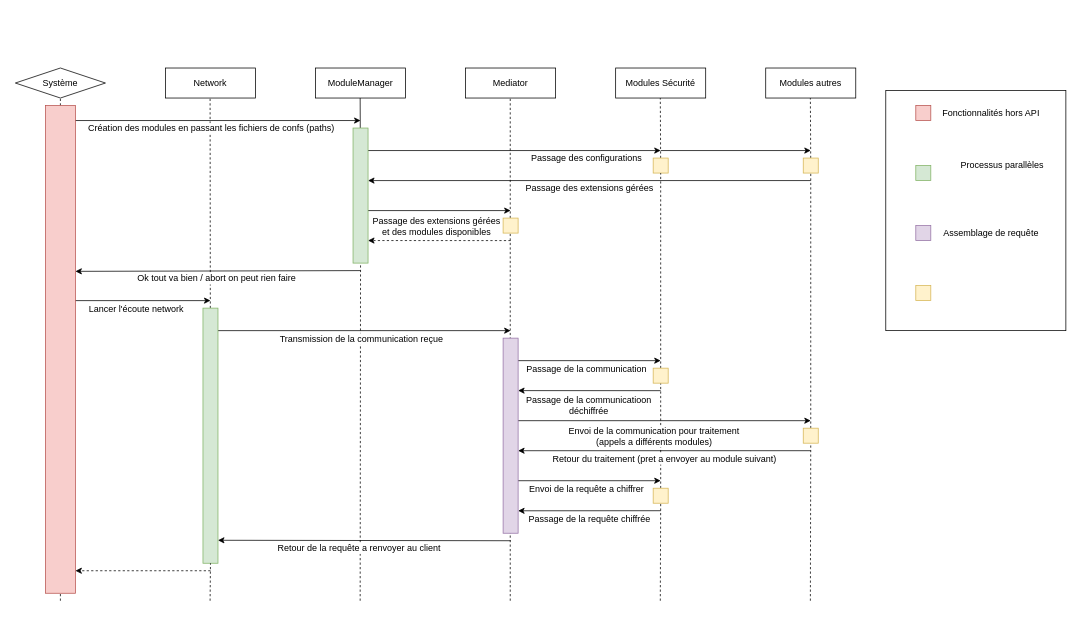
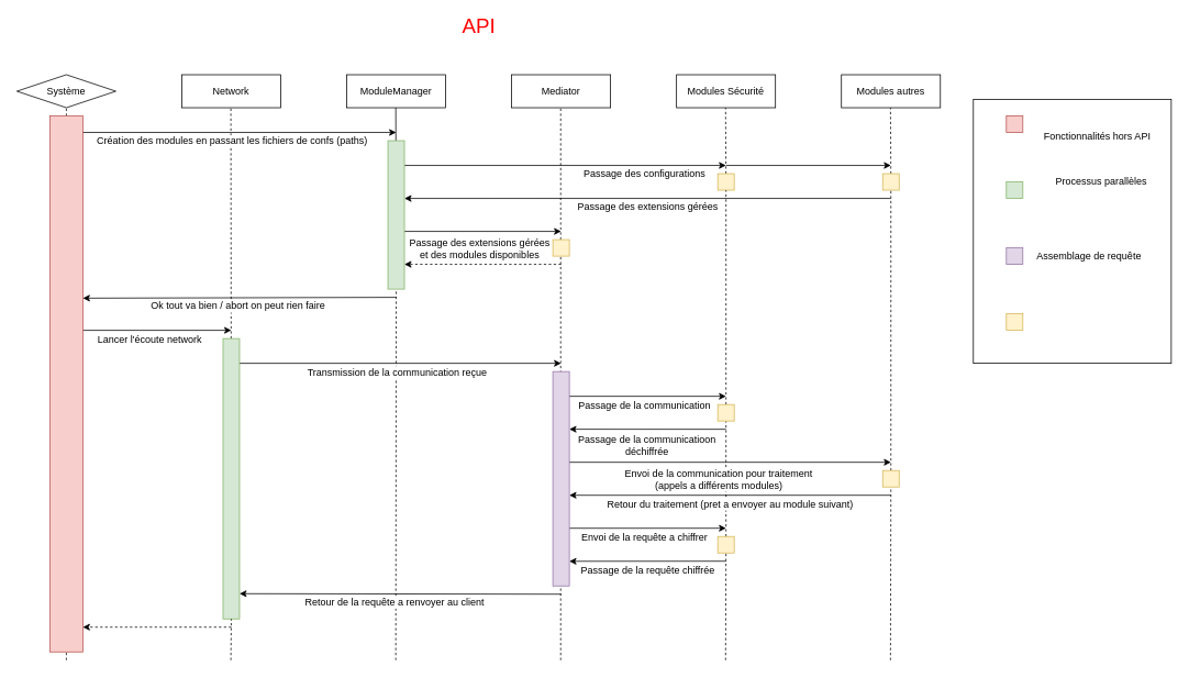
+ <mxCell id="37" value="&lt;font color=&quot;#ff0000&quot; style=&quot;font-size: 25px&quot;&gt;API&lt;/font&gt;" style="text;html=1;align=center;verticalAlign=middle;resizable=0;points=[];autosize=1;" parent="1" vertex="1"><mxGeometry x="550" y="20" width="60" height="20" as="geometry" /></mxCell>
- <mxCell id="54" value="Fonctionnalités hors API" style="text;html=1;align=center;verticalAlign=middle;resizable=0;points=[];autosize=1;" parent="1" vertex="1"><mxGeometry x="1250" y="140" width="140" height="20" as="geometry" /></mxCell>
+ <mxCell id="54" value="Fonctionnalités hors API" style="text;html=1;align=center;verticalAlign=middle;resizable=0;points=[];autosize=1;" parent="1" vertex="1"><mxGeometry x="1260" y="155" width="140" height="20" as="geometry" /></mxCell>
